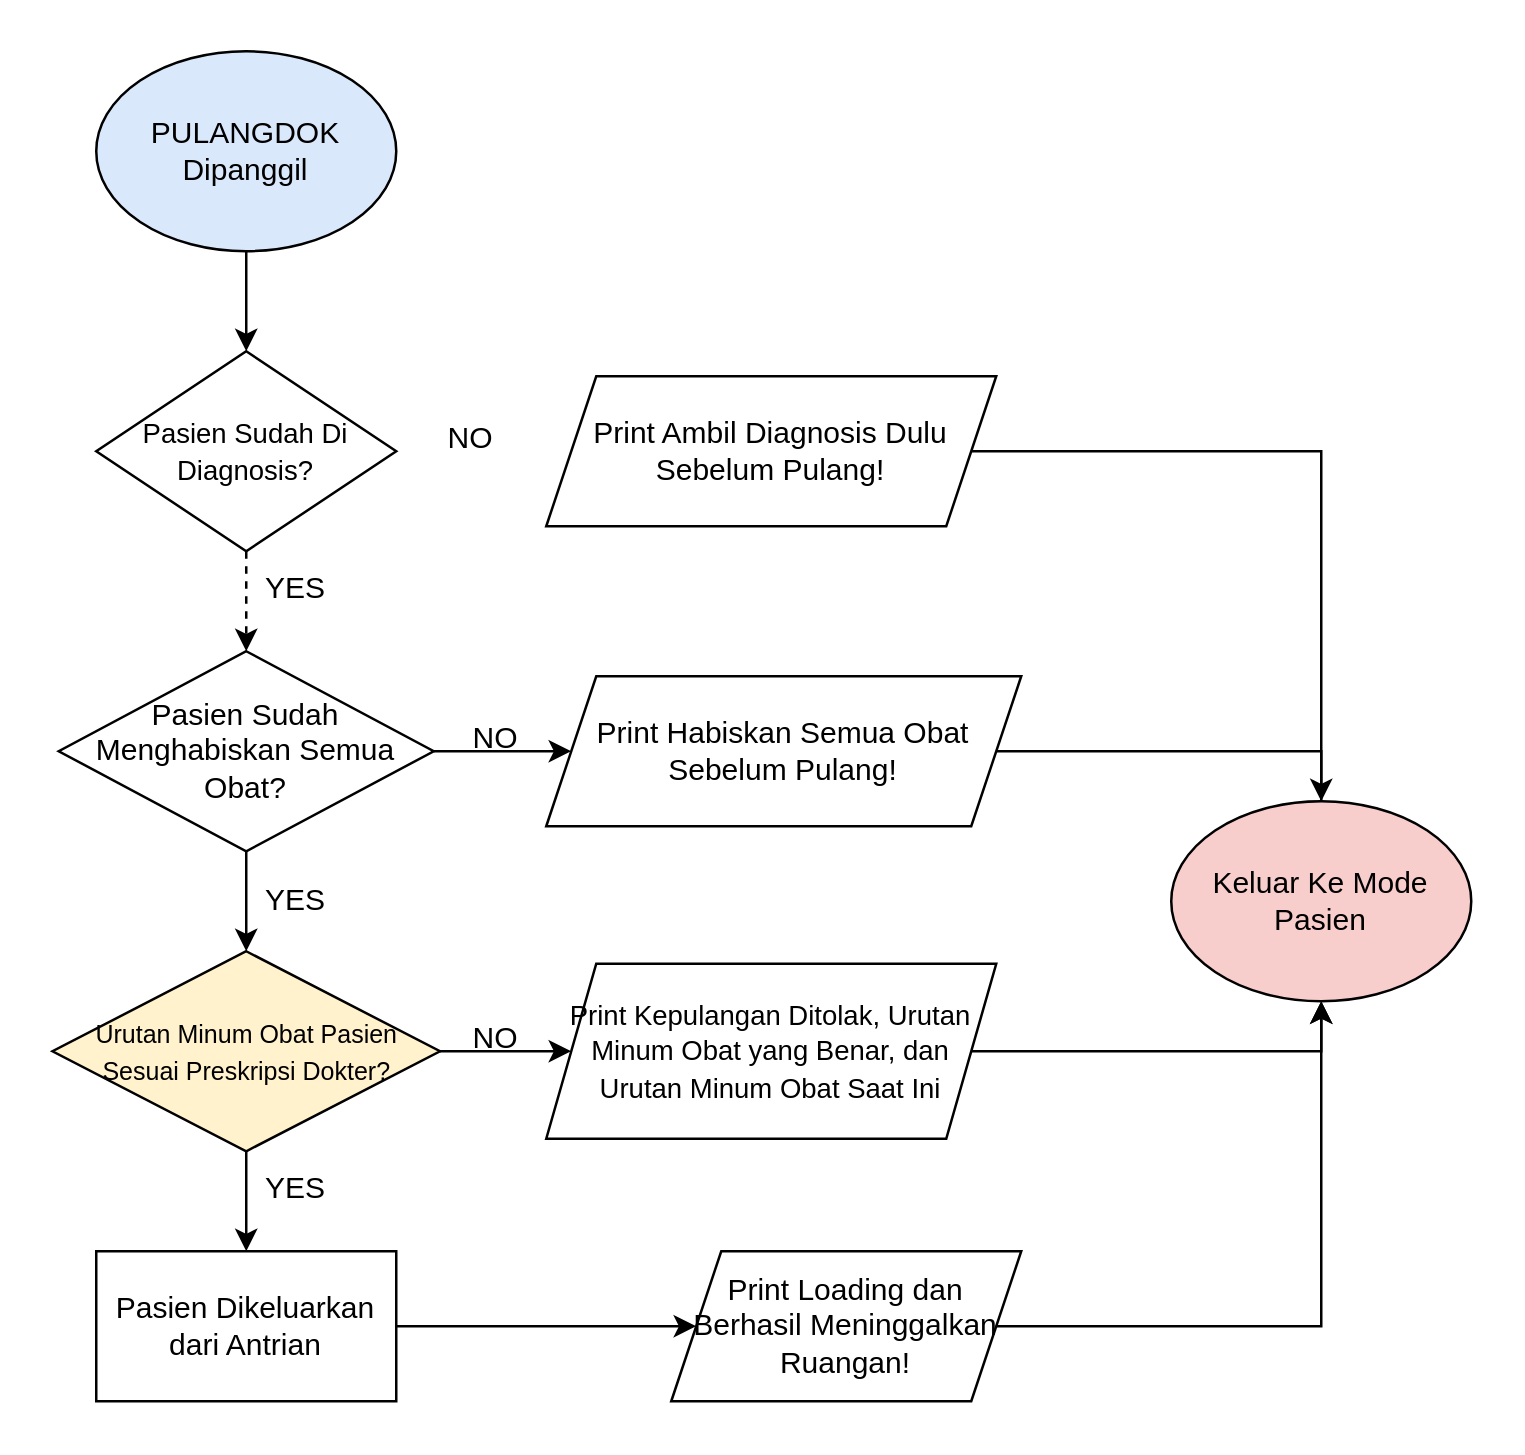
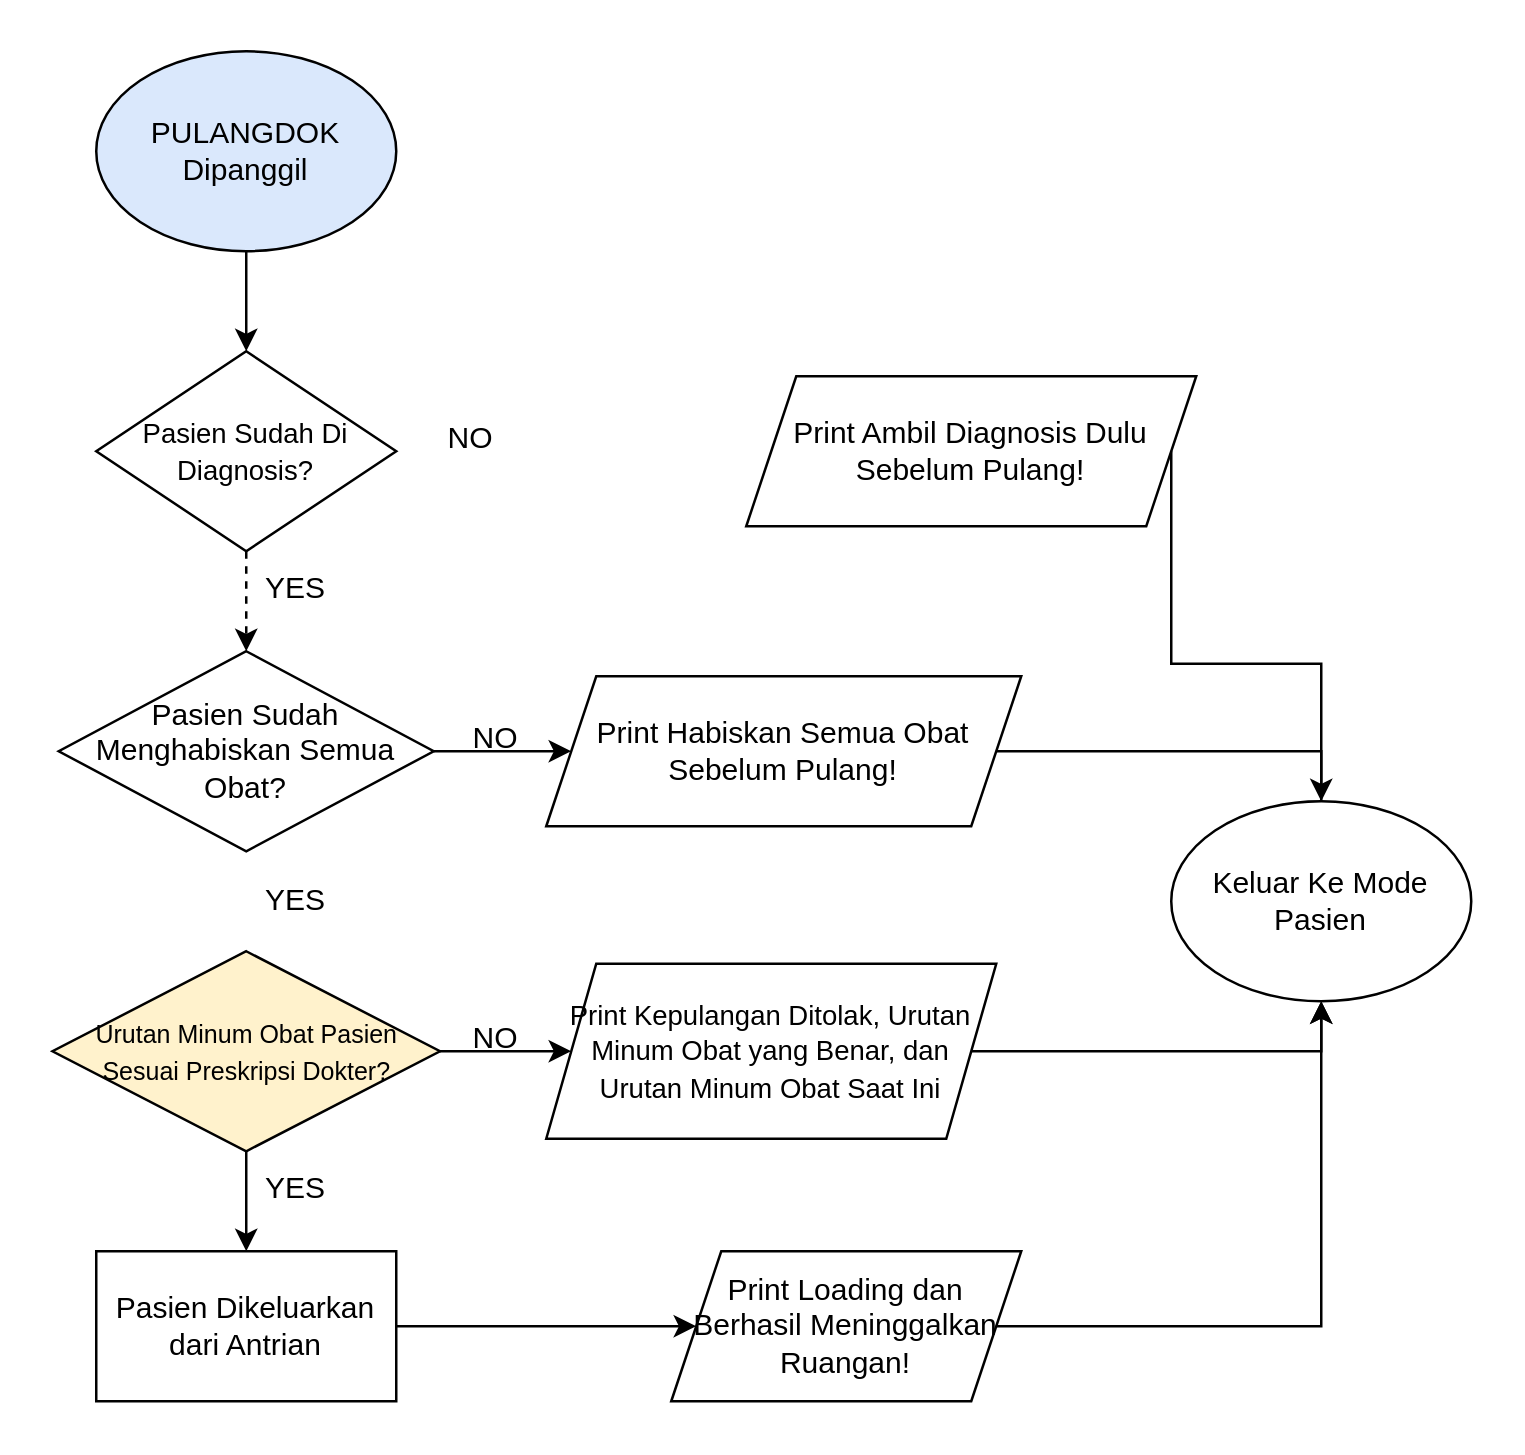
- <mxCell id="13" value="Print Ambil Diagnosis Dulu Sebelum Pulang!" style="shape=parallelogram;perimeter=parallelogramPerimeter;whiteSpace=wrap;html=1;fixedSize=1;" vertex="1" parent="1"><mxGeometry x="218" y="150" width="180" height="60" as="geometry" /></mxCell>
+ <mxCell id="13" value="Print Ambil Diagnosis Dulu Sebelum Pulang!" style="shape=parallelogram;perimeter=parallelogramPerimeter;whiteSpace=wrap;html=1;fixedSize=1;" vertex="1" parent="1"><mxGeometry x="298" y="150" width="180" height="60" as="geometry" /></mxCell>
- <mxCell id="6" style="edgeStyle=orthogonalEdgeStyle;rounded=0;orthogonalLoop=1;jettySize=auto;html=1;exitX=0.5;exitY=1;exitDx=0;exitDy=0;entryX=0.5;entryY=0;entryDx=0;entryDy=0;" edge="1" parent="1" source="8" target="11"><mxGeometry relative="1" as="geometry" /></mxCell>
- <mxCell id="22" value="Keluar Ke Mode Pasien" style="ellipse;whiteSpace=wrap;html=1;fillColor=#f8cecc;" vertex="1" parent="1"><mxGeometry x="468" y="320" width="120" height="80" as="geometry" /></mxCell>
+ <mxCell id="22" value="Keluar Ke Mode Pasien" style="ellipse;whiteSpace=wrap;html=1;" vertex="1" parent="1"><mxGeometry x="468" y="320" width="120" height="80" as="geometry" /></mxCell>
